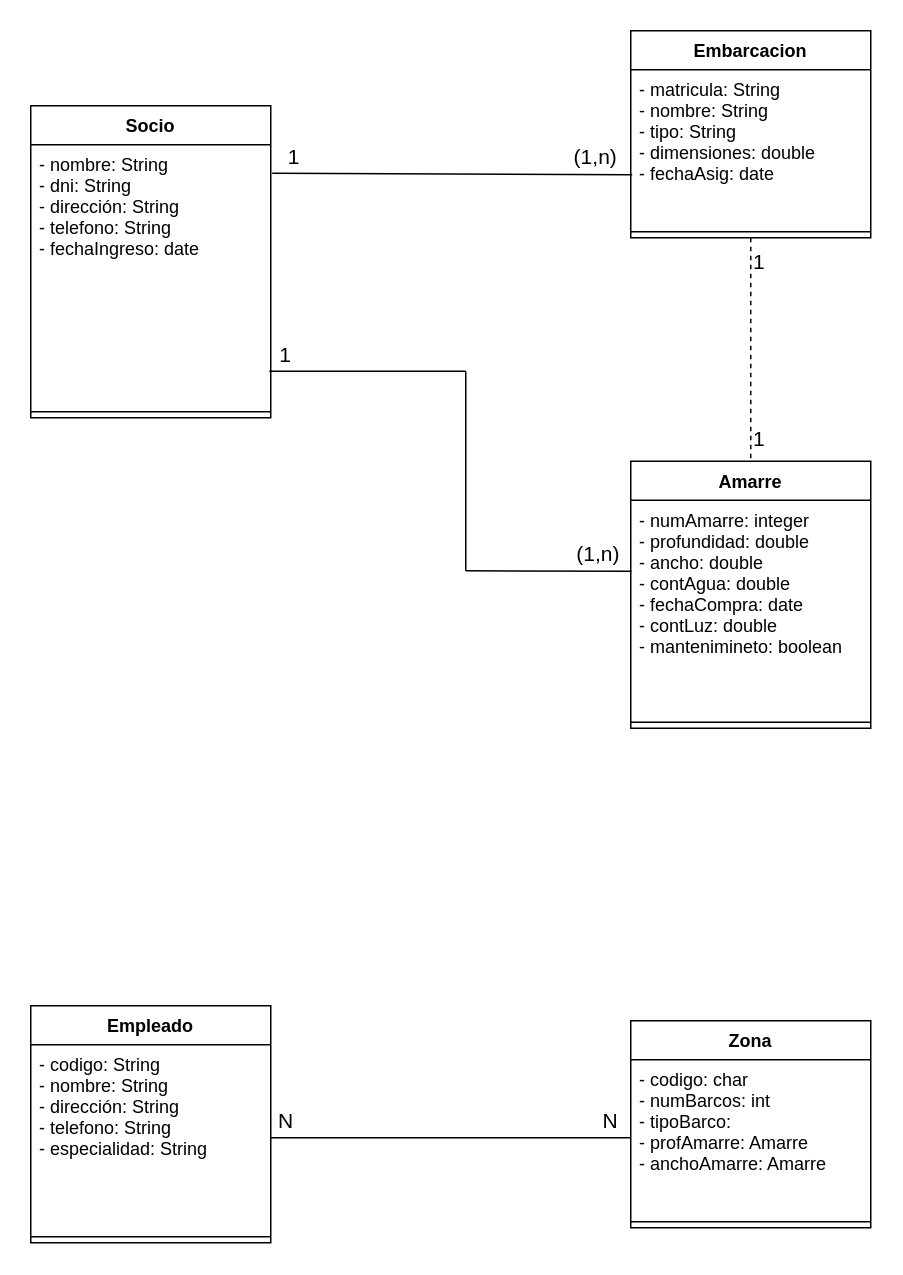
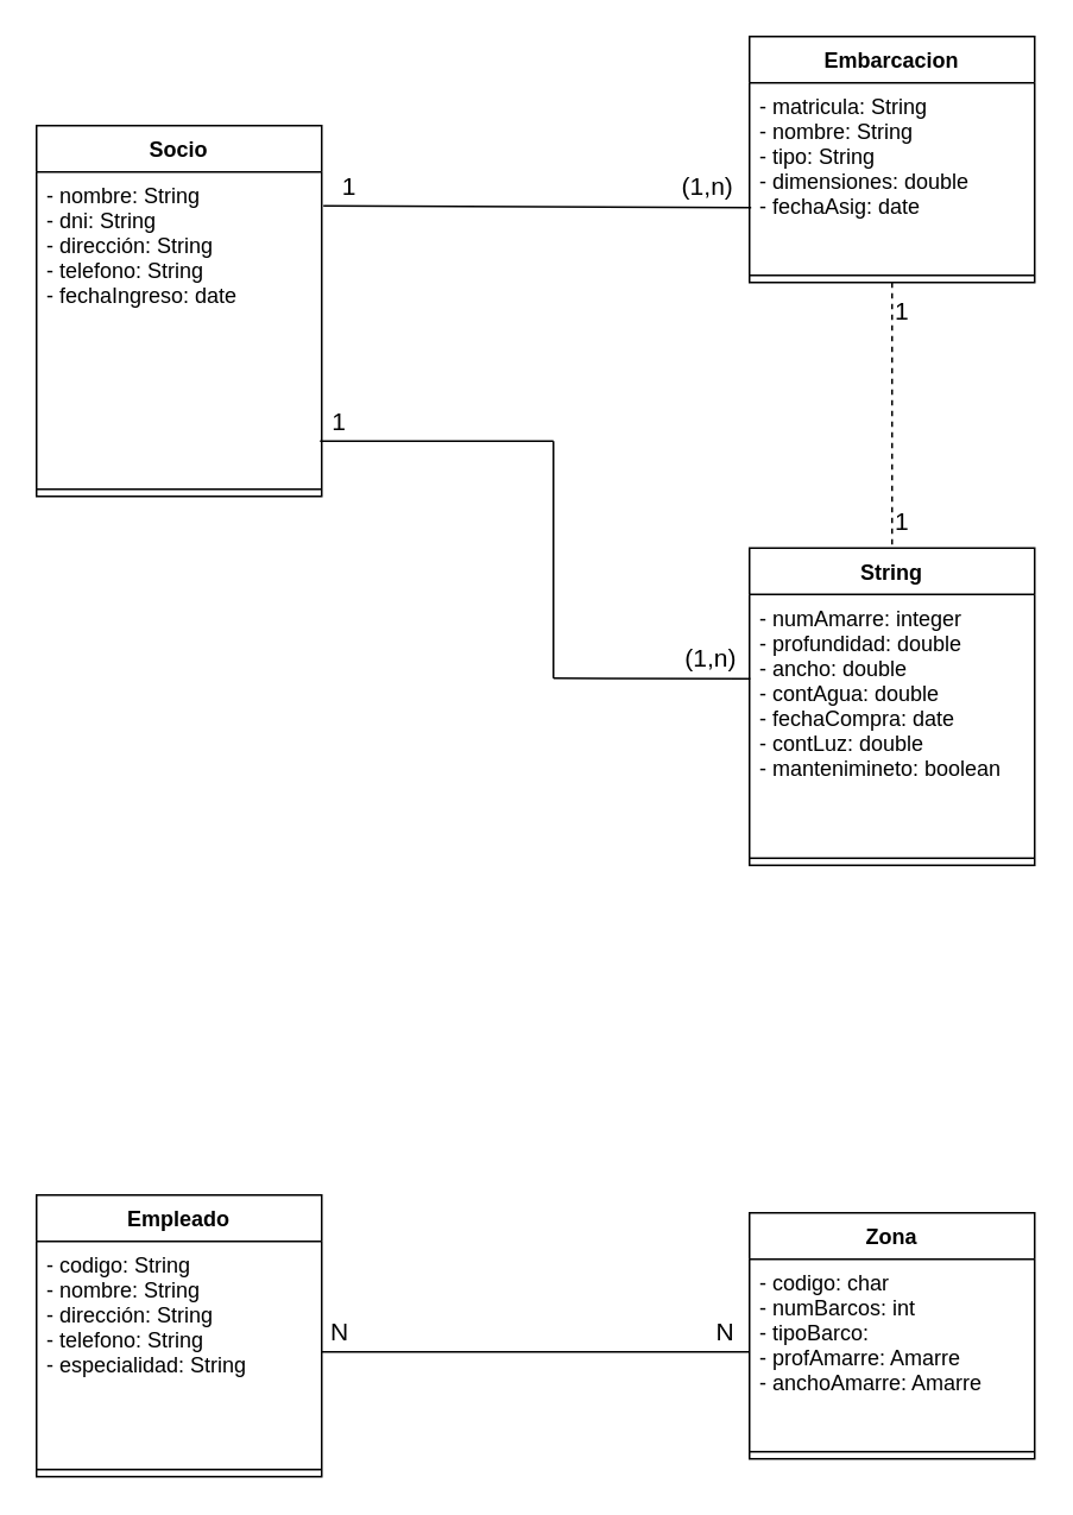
- <mxCell id="8" value="Amarre" style="swimlane;fontStyle=1;align=center;verticalAlign=top;childLayout=stackLayout;horizontal=1;startSize=26;horizontalStack=0;resizeParent=1;resizeParentMax=0;resizeLast=0;collapsible=1;marginBottom=0;" vertex="1" parent="1"><mxGeometry x="420" y="307" width="160" height="178" as="geometry" /></mxCell>
+ <mxCell id="8" value="String" style="swimlane;fontStyle=1;align=center;verticalAlign=top;childLayout=stackLayout;horizontal=1;startSize=26;horizontalStack=0;resizeParent=1;resizeParentMax=0;resizeLast=0;collapsible=1;marginBottom=0;" vertex="1" parent="1"><mxGeometry x="420" y="307" width="160" height="178" as="geometry" /></mxCell>
